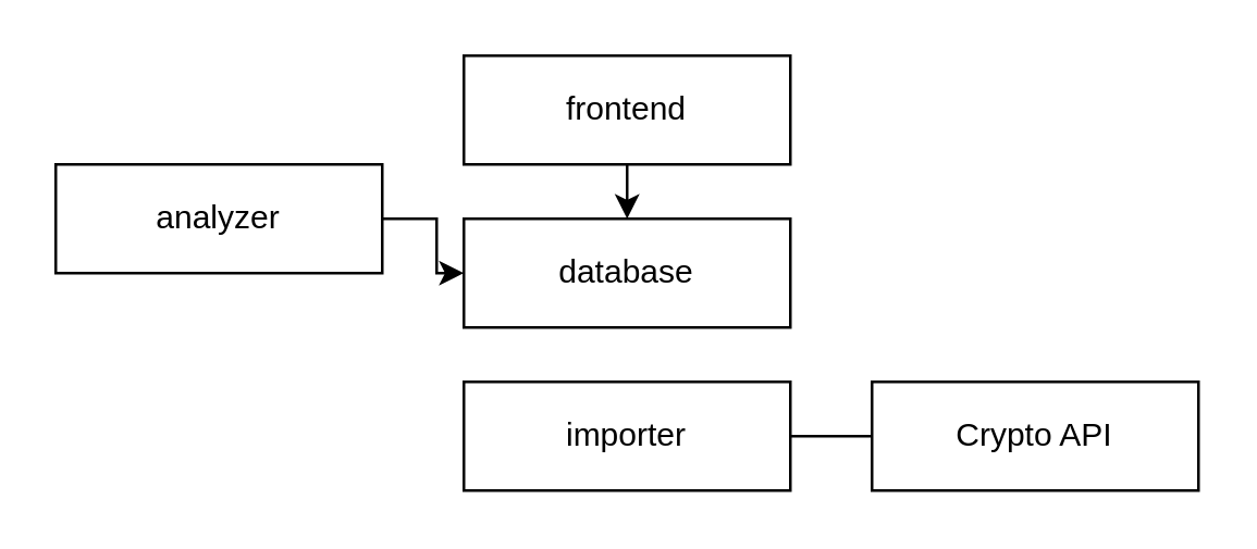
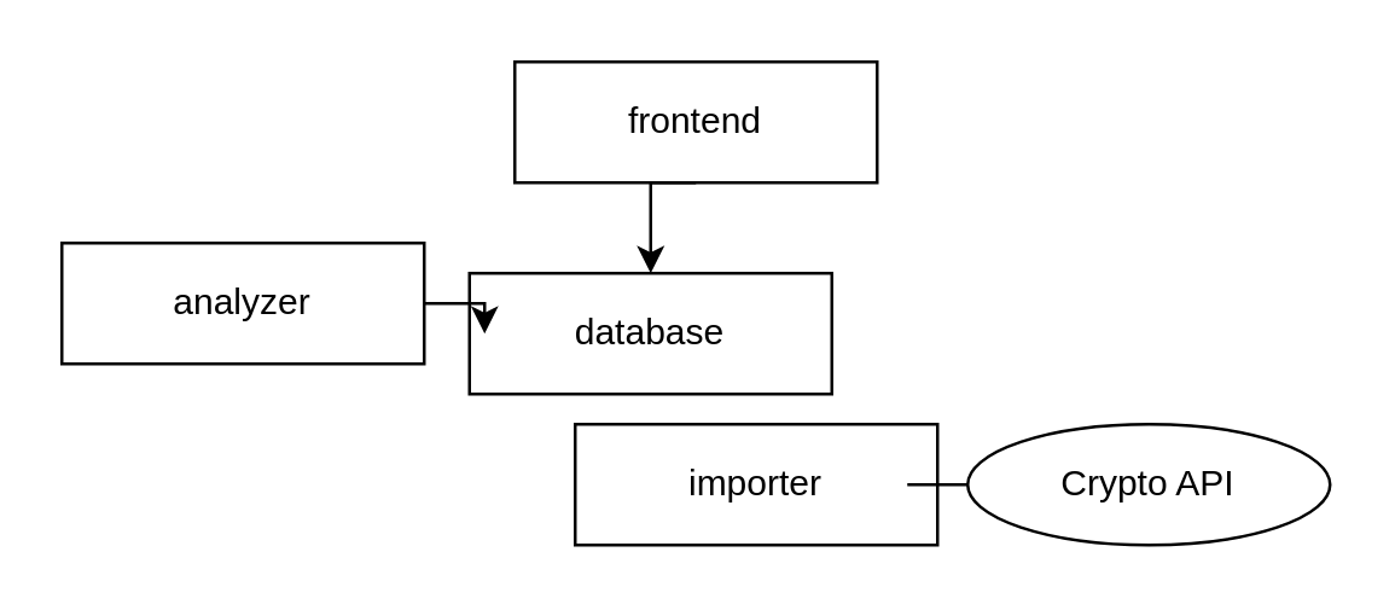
- <mxCell id="10" value="analyzer" style="rounded=0;whiteSpace=wrap;html=1;" vertex="1" parent="1"><mxGeometry x="20" y="60" width="120" height="40" as="geometry" /></mxCell>
+ <mxCell id="10" value="analyzer" style="rounded=0;whiteSpace=wrap;html=1;" vertex="1" parent="1"><mxGeometry x="20" y="80" width="120" height="40" as="geometry" /></mxCell>
- <mxCell id="8" value="database" style="rounded=0;whiteSpace=wrap;html=1;" vertex="1" parent="1"><mxGeometry x="170" y="80" width="120" height="40" as="geometry" /></mxCell>
+ <mxCell id="8" value="database" style="rounded=0;whiteSpace=wrap;html=1;" vertex="1" parent="1"><mxGeometry x="155" y="90" width="120" height="40" as="geometry" /></mxCell>
- <mxCell id="5" value="importer" style="rounded=0;whiteSpace=wrap;html=1;" parent="1" vertex="1"><mxGeometry x="170" y="140" width="120" height="40" as="geometry" /></mxCell>
+ <mxCell id="5" value="importer" style="rounded=0;whiteSpace=wrap;html=1;" parent="1" vertex="1"><mxGeometry x="190" y="140" width="120" height="40" as="geometry" /></mxCell>
- <mxCell id="7" value="Crypto API" style="rounded=0;whiteSpace=wrap;html=1;" parent="1" vertex="1"><mxGeometry x="320" y="140" width="120" height="40" as="geometry" /></mxCell>
+ <mxCell id="7" value="Crypto API" style="ellipse;whiteSpace=wrap;html=1;" parent="1" vertex="1"><mxGeometry x="320" y="140" width="120" height="40" as="geometry" /></mxCell>
